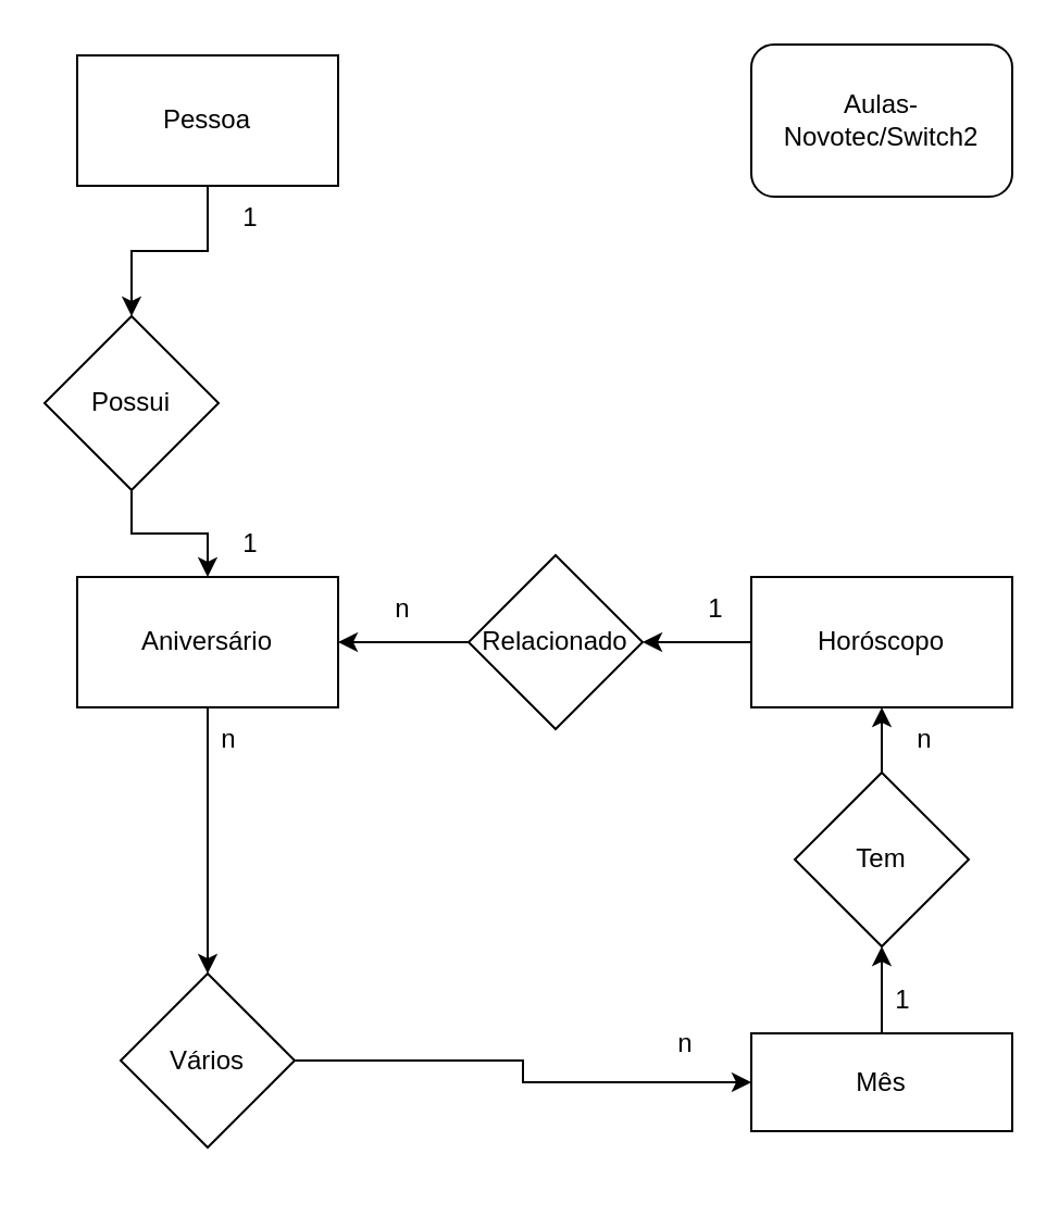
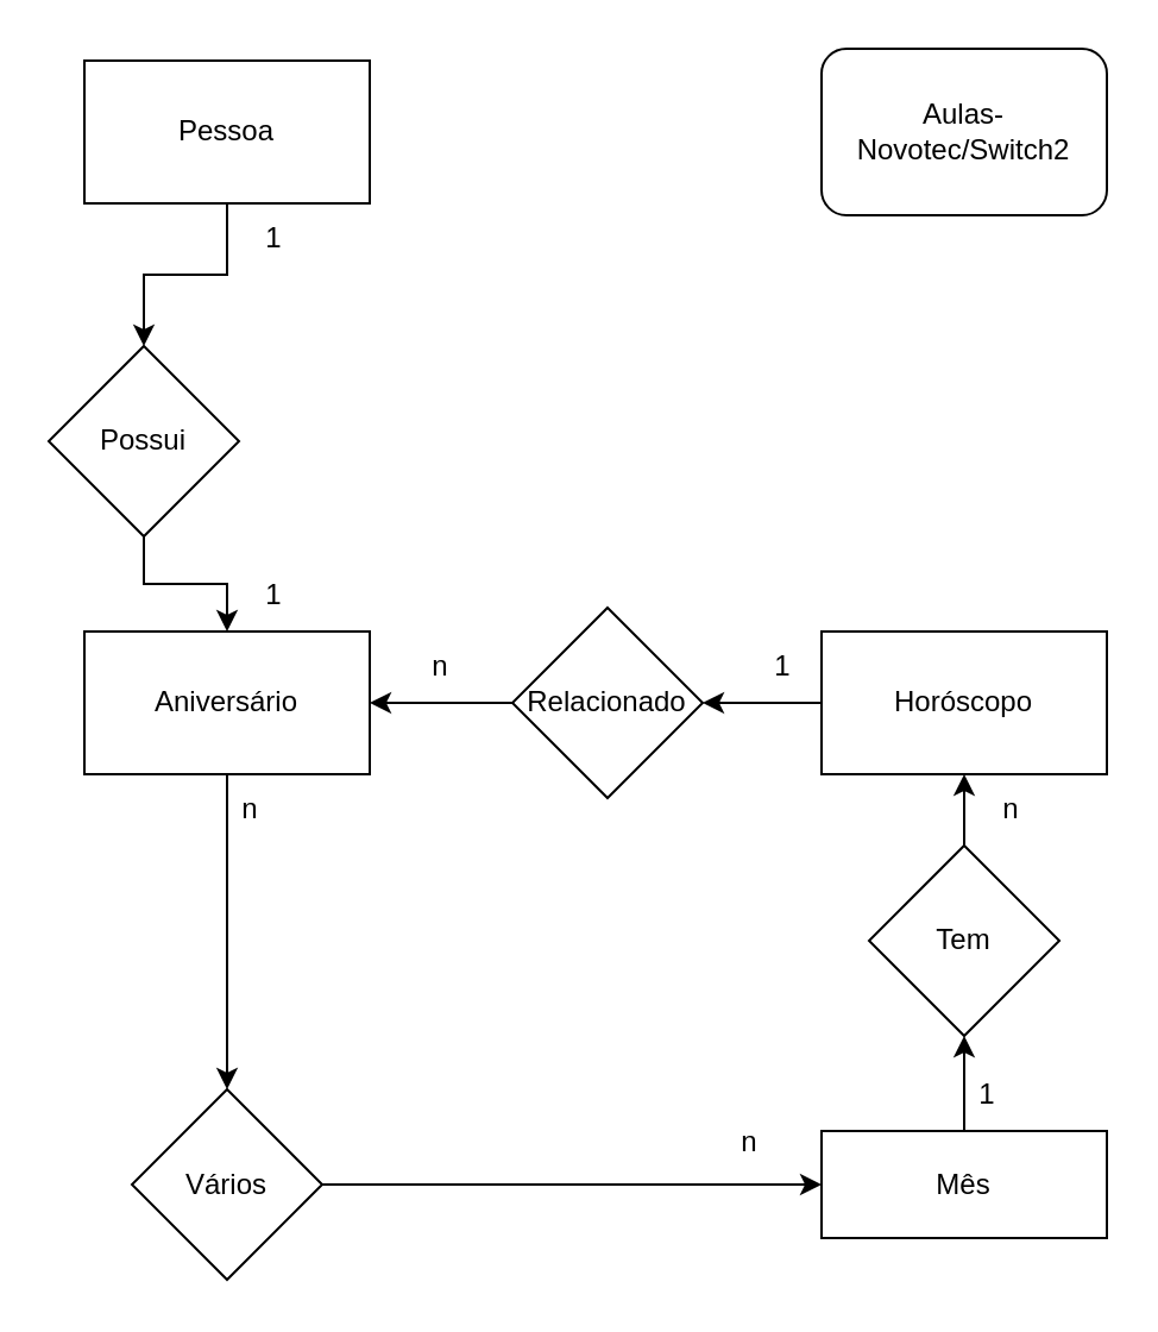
- <mxCell id="23" value="Vários" style="rhombus;whiteSpace=wrap;html=1;" vertex="1" parent="1"><mxGeometry x="55" y="447.5" width="80" height="80" as="geometry" /></mxCell>
+ <mxCell id="23" value="Vários" style="rhombus;whiteSpace=wrap;html=1;" vertex="1" parent="1"><mxGeometry x="55" y="457.5" width="80" height="80" as="geometry" /></mxCell>
